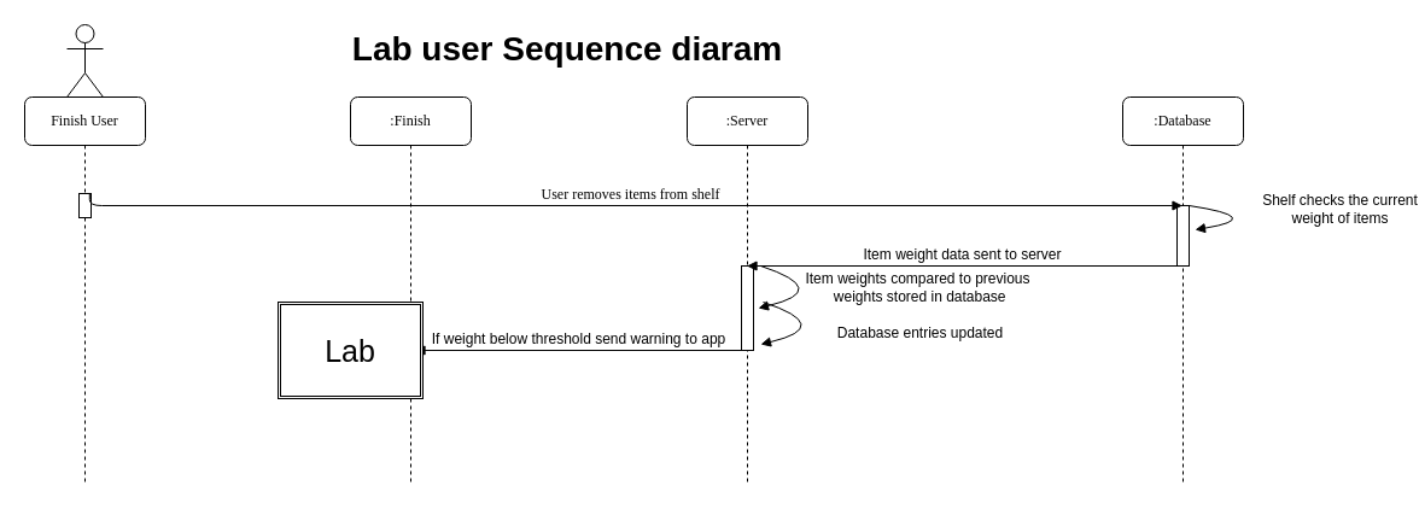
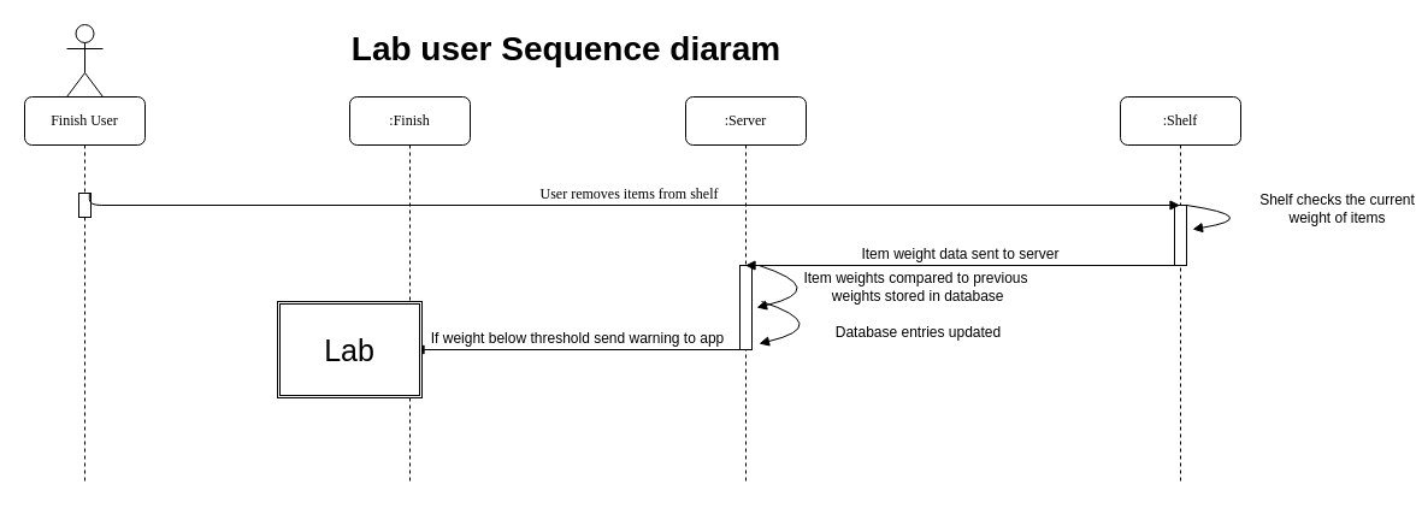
- <mxCell id="5" value=":Database" style="shape=umlLifeline;perimeter=lifelinePerimeter;whiteSpace=wrap;html=1;container=1;collapsible=0;recursiveResize=0;outlineConnect=0;rounded=1;shadow=0;comic=0;labelBackgroundColor=none;strokeColor=#000000;strokeWidth=1;fillColor=#FFFFFF;fontFamily=Verdana;fontSize=12;fontColor=#000000;align=center;" parent="1" vertex="1"><mxGeometry x="930" y="80" width="100" height="320" as="geometry" /></mxCell>
+ <mxCell id="5" value=":Shelf" style="shape=umlLifeline;perimeter=lifelinePerimeter;whiteSpace=wrap;html=1;container=1;collapsible=0;recursiveResize=0;outlineConnect=0;rounded=1;shadow=0;comic=0;labelBackgroundColor=none;strokeColor=#000000;strokeWidth=1;fillColor=#FFFFFF;fontFamily=Verdana;fontSize=12;fontColor=#000000;align=center;" parent="1" vertex="1"><mxGeometry x="930" y="80" width="100" height="320" as="geometry" /></mxCell>
